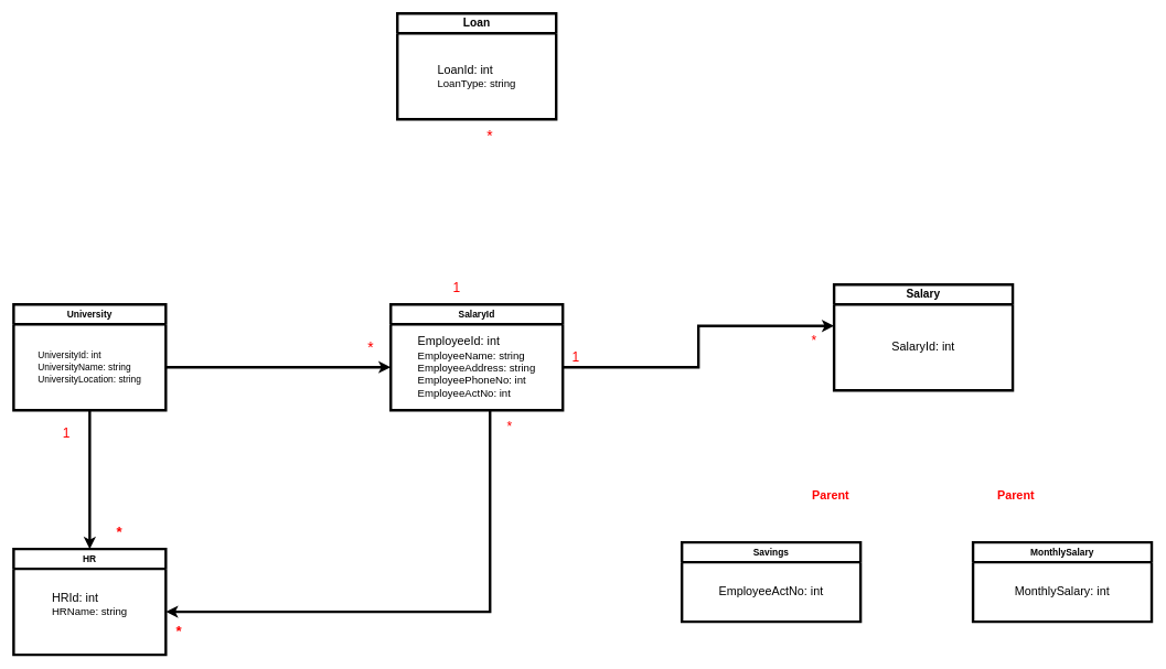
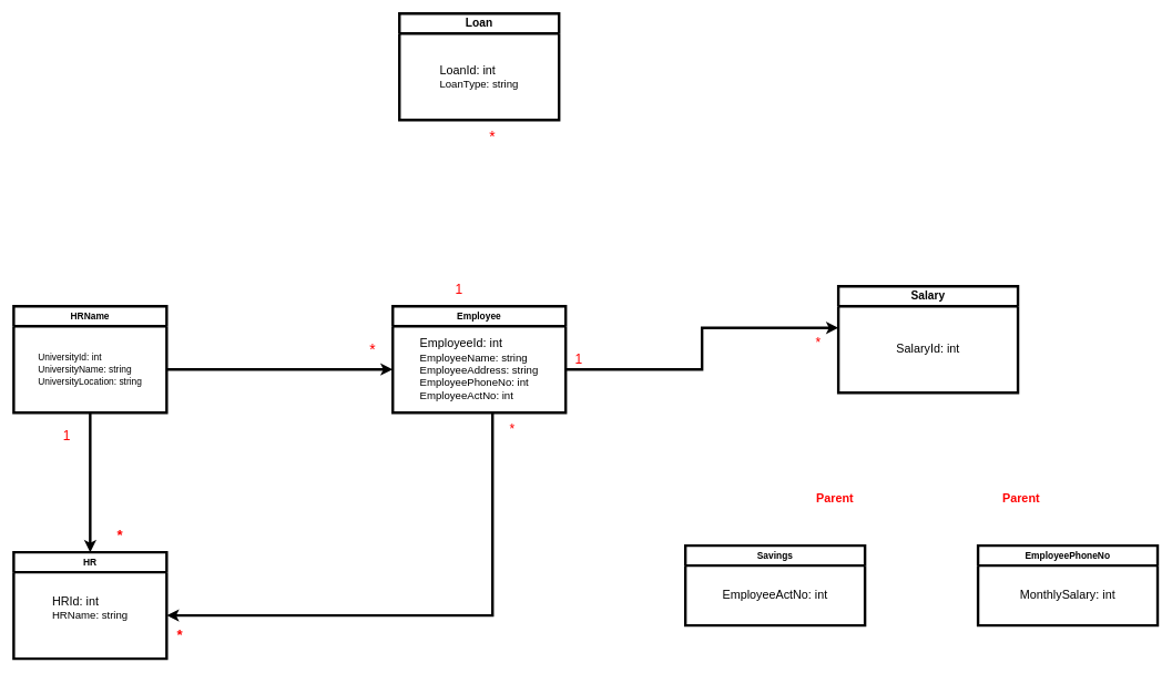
- <mxCell id="12" value="&lt;b&gt;&lt;font style=&quot;font-size: 14px;&quot;&gt;University&lt;/font&gt;&lt;/b&gt;" style="swimlane;fontStyle=0;childLayout=stackLayout;horizontal=1;startSize=30;horizontalStack=0;resizeParent=1;resizeParentMax=0;resizeLast=0;collapsible=1;marginBottom=0;whiteSpace=wrap;html=1;strokeWidth=4;" vertex="1" parent="1"><mxGeometry x="20" y="460" width="230" height="160" as="geometry" /></mxCell>
+ <mxCell id="12" value="&lt;b&gt;&lt;font style=&quot;font-size: 14px;&quot;&gt;HRName&lt;/font&gt;&lt;/b&gt;" style="swimlane;fontStyle=0;childLayout=stackLayout;horizontal=1;startSize=30;horizontalStack=0;resizeParent=1;resizeParentMax=0;resizeLast=0;collapsible=1;marginBottom=0;whiteSpace=wrap;html=1;strokeWidth=4;" vertex="1" parent="1"><mxGeometry x="20" y="460" width="230" height="160" as="geometry" /></mxCell>
- <mxCell id="8" value="&lt;b&gt;&lt;font style=&quot;font-size: 14px;&quot;&gt;SalaryId&lt;/font&gt;&lt;/b&gt;" style="swimlane;fontStyle=0;childLayout=stackLayout;horizontal=1;startSize=30;horizontalStack=0;resizeParent=1;resizeParentMax=0;resizeLast=0;collapsible=1;marginBottom=0;whiteSpace=wrap;html=1;strokeWidth=4;" vertex="1" parent="1"><mxGeometry x="590" y="460" width="260" height="160" as="geometry" /></mxCell>
+ <mxCell id="8" value="&lt;b&gt;&lt;font style=&quot;font-size: 14px;&quot;&gt;Employee&lt;/font&gt;&lt;/b&gt;" style="swimlane;fontStyle=0;childLayout=stackLayout;horizontal=1;startSize=30;horizontalStack=0;resizeParent=1;resizeParentMax=0;resizeLast=0;collapsible=1;marginBottom=0;whiteSpace=wrap;html=1;strokeWidth=4;" vertex="1" parent="1"><mxGeometry x="590" y="460" width="260" height="160" as="geometry" /></mxCell>
- <mxCell id="6" value="&lt;b&gt;&lt;font style=&quot;font-size: 14px;&quot;&gt;MonthlySalary&lt;/font&gt;&lt;/b&gt;" style="swimlane;fontStyle=0;childLayout=stackLayout;horizontal=1;startSize=30;horizontalStack=0;resizeParent=1;resizeParentMax=0;resizeLast=0;collapsible=1;marginBottom=0;whiteSpace=wrap;html=1;strokeWidth=4;" vertex="1" parent="1"><mxGeometry x="1470" y="820" width="270" height="120" as="geometry" /></mxCell>
+ <mxCell id="6" value="&lt;b&gt;&lt;font style=&quot;font-size: 14px;&quot;&gt;EmployeePhoneNo&lt;/font&gt;&lt;/b&gt;" style="swimlane;fontStyle=0;childLayout=stackLayout;horizontal=1;startSize=30;horizontalStack=0;resizeParent=1;resizeParentMax=0;resizeLast=0;collapsible=1;marginBottom=0;whiteSpace=wrap;html=1;strokeWidth=4;" vertex="1" parent="1"><mxGeometry x="1470" y="820" width="270" height="120" as="geometry" /></mxCell>
